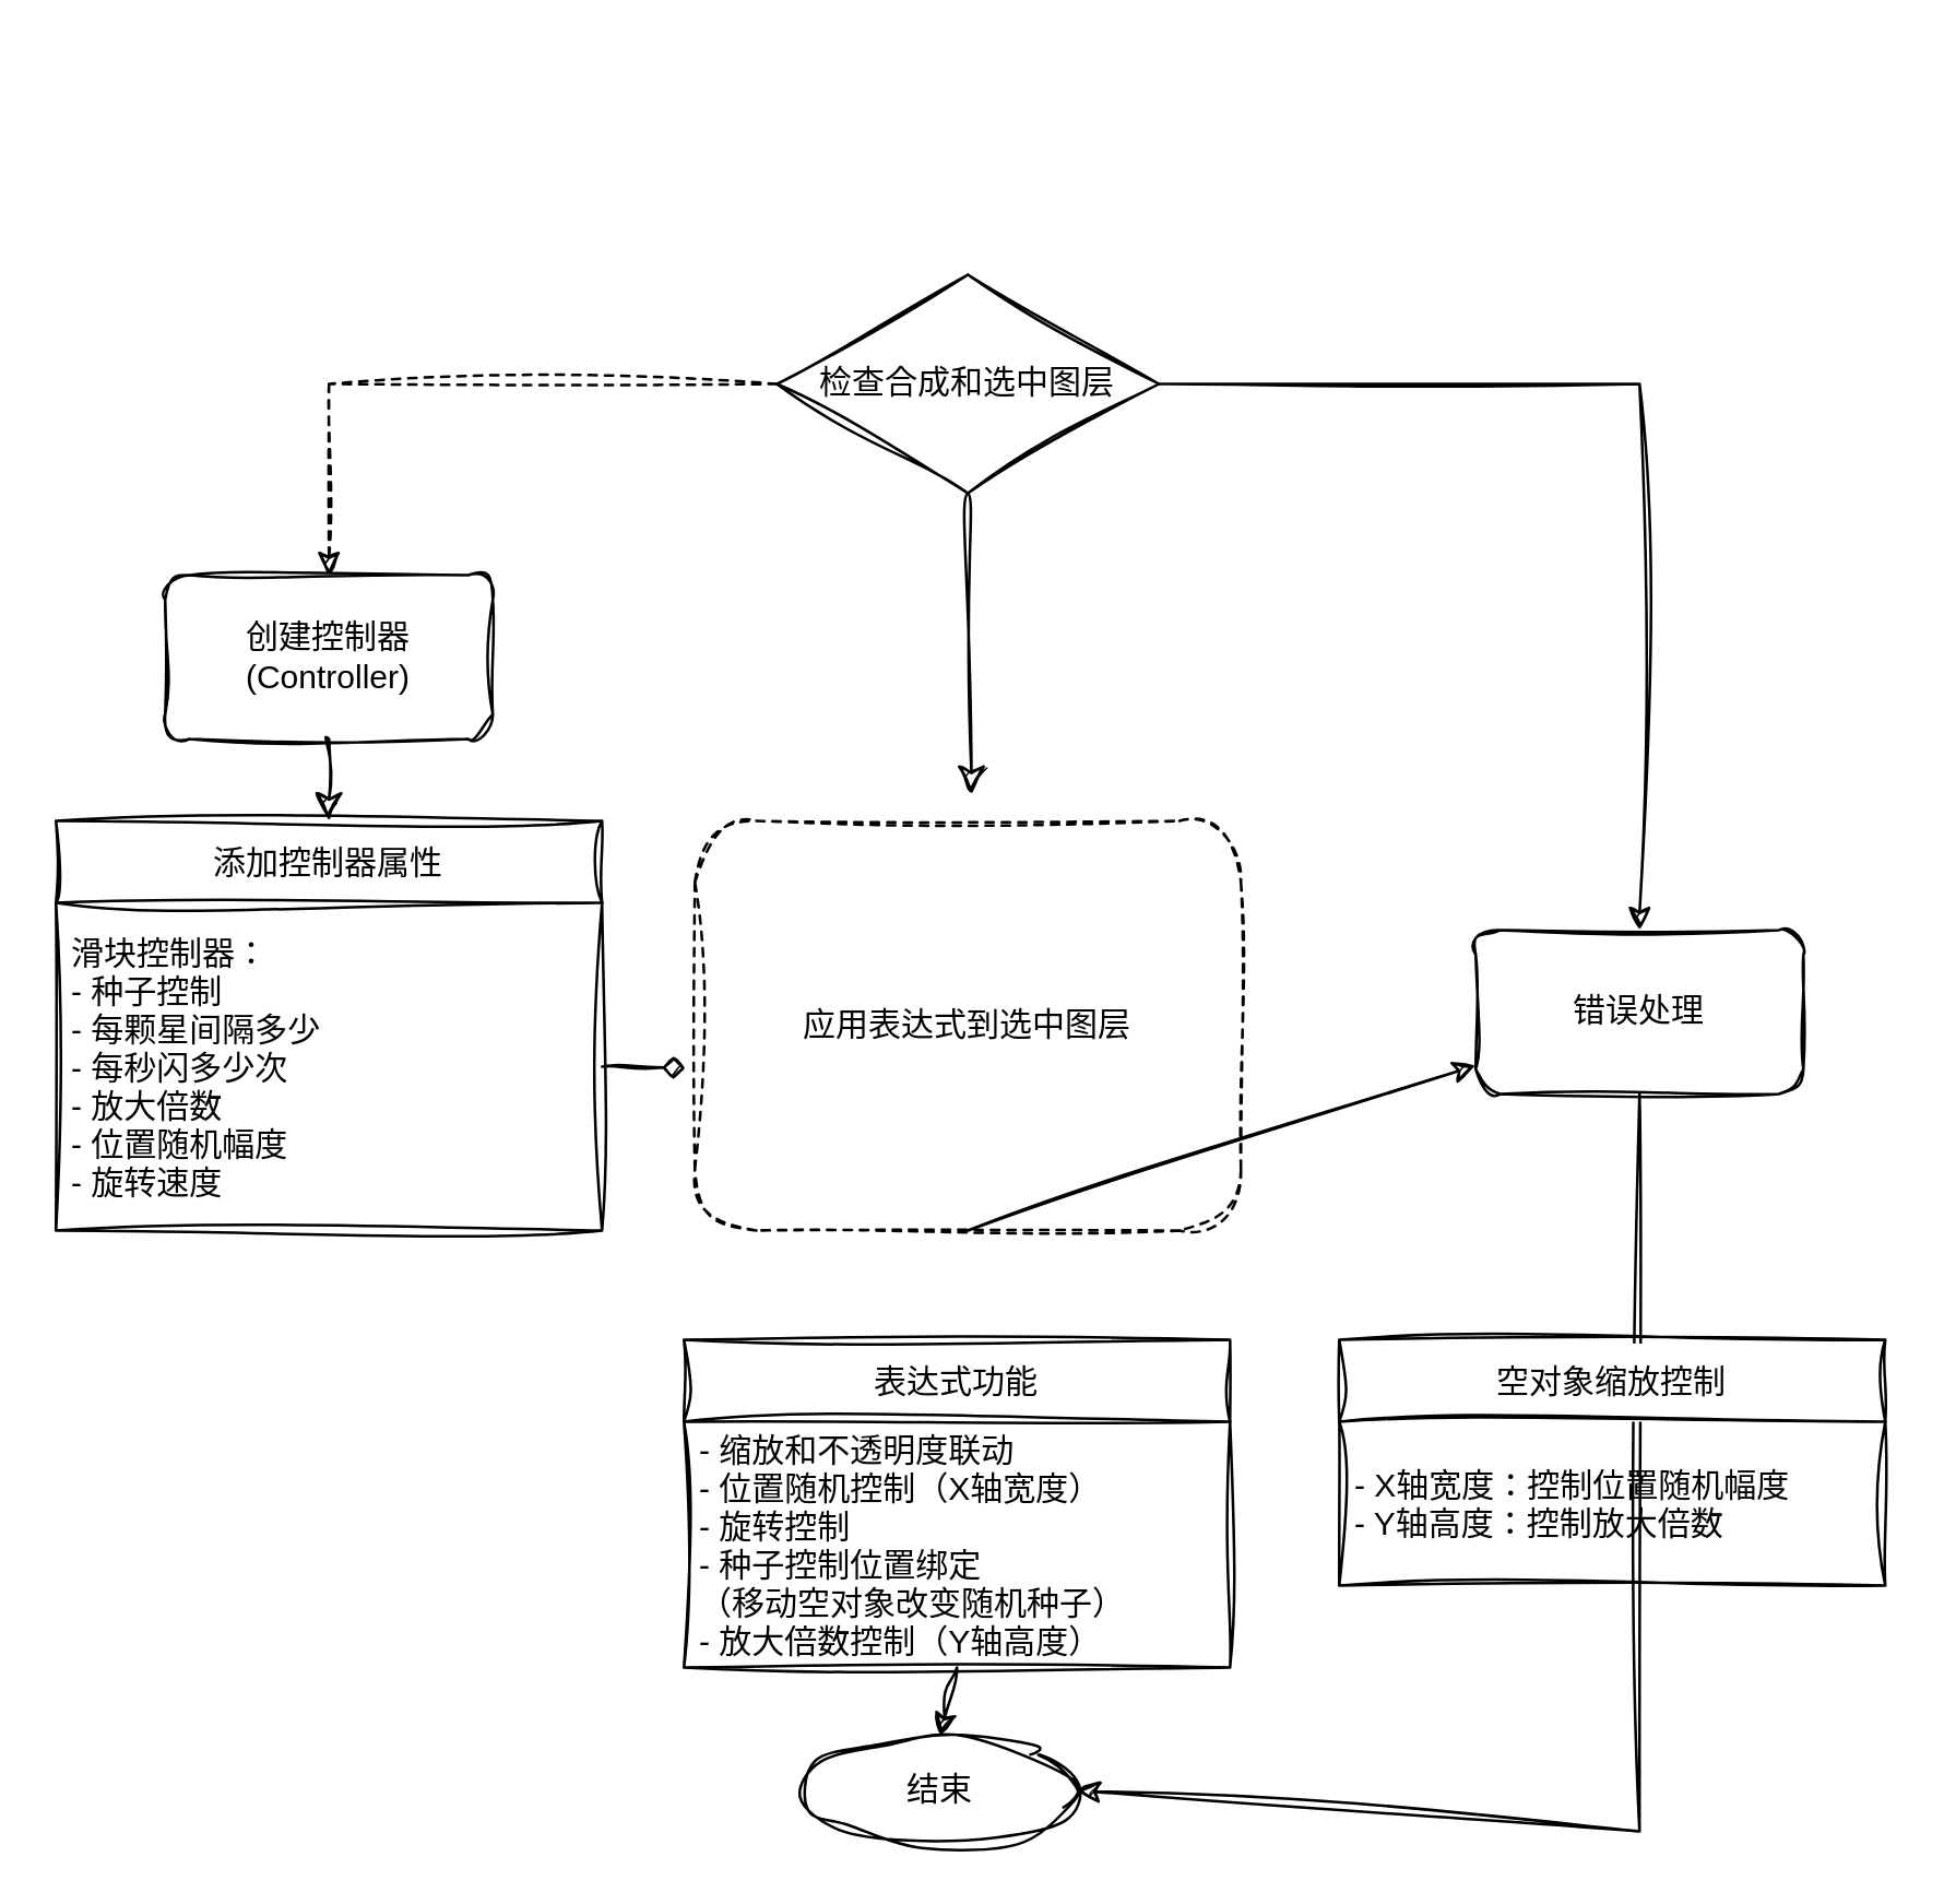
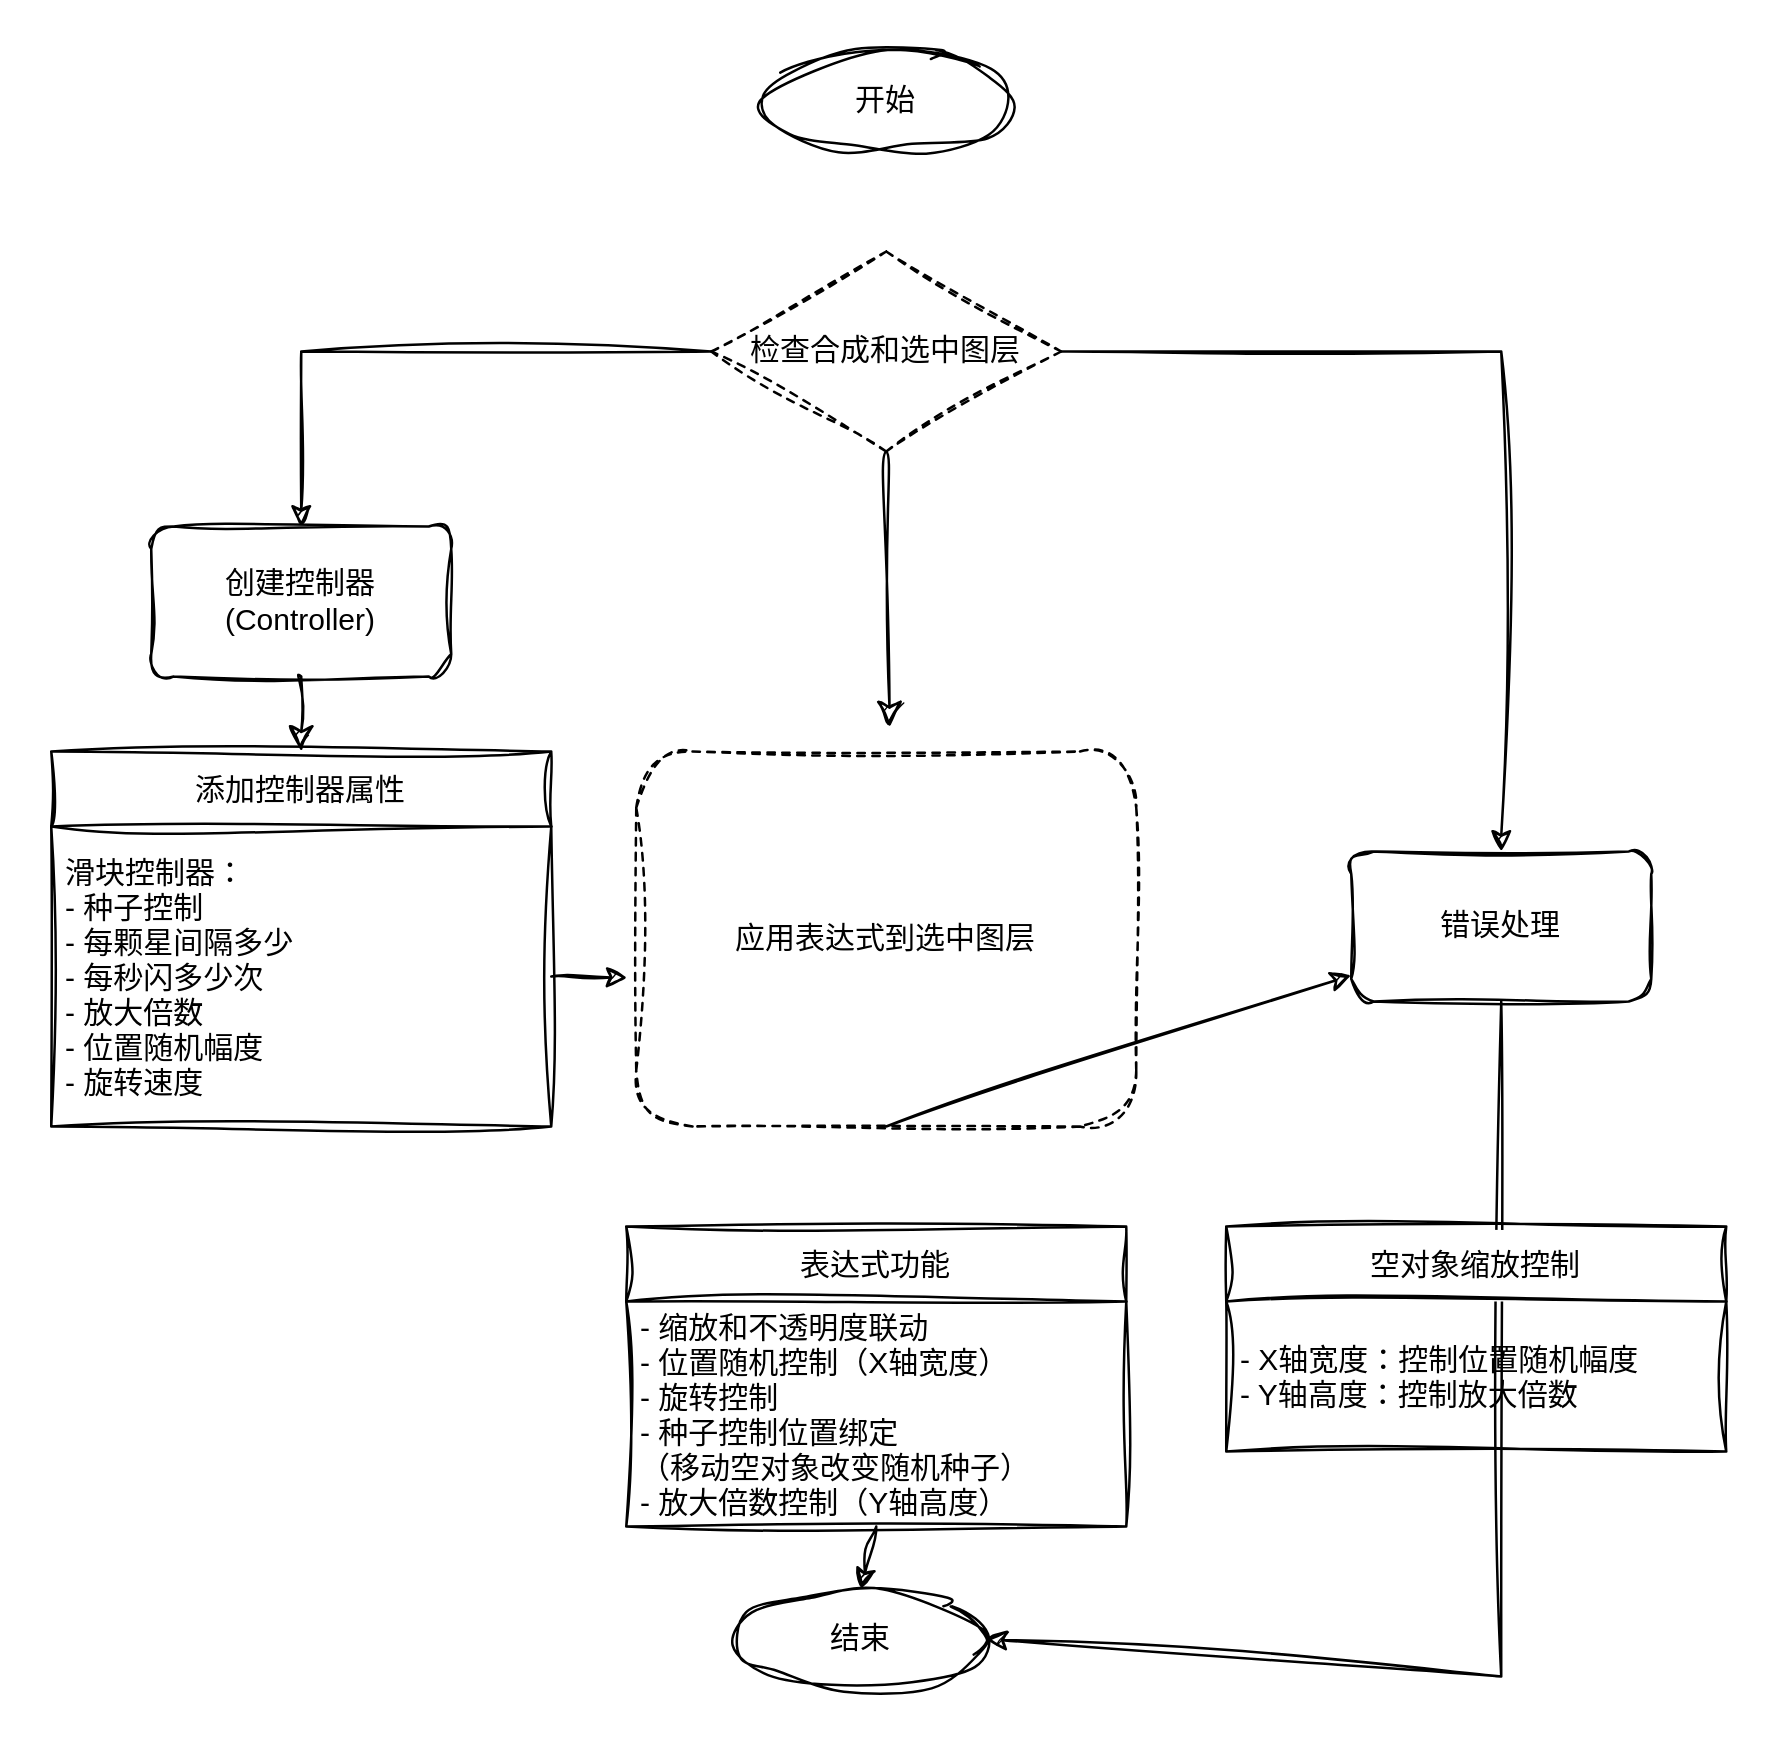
+ <mxCell id="2" value="开始" style="ellipse;whiteSpace=wrap;html=1;sketch=1;curveFitting=1;jiggle=2;" parent="1" vertex="1"><mxGeometry x="304" y="20" width="100" height="40" as="geometry" /></mxCell>
- <mxCell id="12" value="" style="endArrow=classic;html=1;rounded=0;exitX=0;exitY=0.5;exitDx=0;exitDy=0;entryX=0.5;entryY=0;entryDx=0;entryDy=0;sketch=1;curveFitting=1;jiggle=2;dashed=1;" parent="1" source="3" target="5" edge="1"><mxGeometry width="50" height="50" relative="1" as="geometry"><Array as="points"><mxPoint x="120" y="140" /></Array></mxGeometry></mxCell>
+ <mxCell id="12" value="" style="endArrow=classic;html=1;rounded=0;exitX=0;exitY=0.5;exitDx=0;exitDy=0;entryX=0.5;entryY=0;entryDx=0;entryDy=0;sketch=1;curveFitting=1;jiggle=2;" parent="1" source="3" target="5" edge="1"><mxGeometry width="50" height="50" relative="1" as="geometry"><Array as="points"><mxPoint x="120" y="140" /></Array></mxGeometry></mxCell>
- <mxCell id="3" value="检查合成和选中图层" style="rhombus;whiteSpace=wrap;html=1;sketch=1;curveFitting=1;jiggle=2;" parent="1" vertex="1"><mxGeometry x="284" y="100" width="140" height="80" as="geometry" /></mxCell>
+ <mxCell id="3" value="检查合成和选中图层" style="rhombus;whiteSpace=wrap;html=1;sketch=1;curveFitting=1;jiggle=2;dashed=1;" parent="1" vertex="1"><mxGeometry x="284" y="100" width="140" height="80" as="geometry" /></mxCell>
- <mxCell id="13" value="" style="endArrow=diamond;html=1;rounded=0;exitX=1;exitY=0.5;exitDx=0;exitDy=0;entryX=-0.018;entryY=0.603;entryDx=0;entryDy=0;entryPerimeter=0;sketch=1;curveFitting=1;jiggle=2;" parent="1" source="7" target="8" edge="1"><mxGeometry width="50" height="50" relative="1" as="geometry" /></mxCell>
+ <mxCell id="13" value="" style="endArrow=classic;html=1;rounded=0;exitX=1;exitY=0.5;exitDx=0;exitDy=0;entryX=-0.018;entryY=0.603;entryDx=0;entryDy=0;entryPerimeter=0;sketch=1;curveFitting=1;jiggle=2;" parent="1" source="7" target="8" edge="1"><mxGeometry width="50" height="50" relative="1" as="geometry" /></mxCell>
